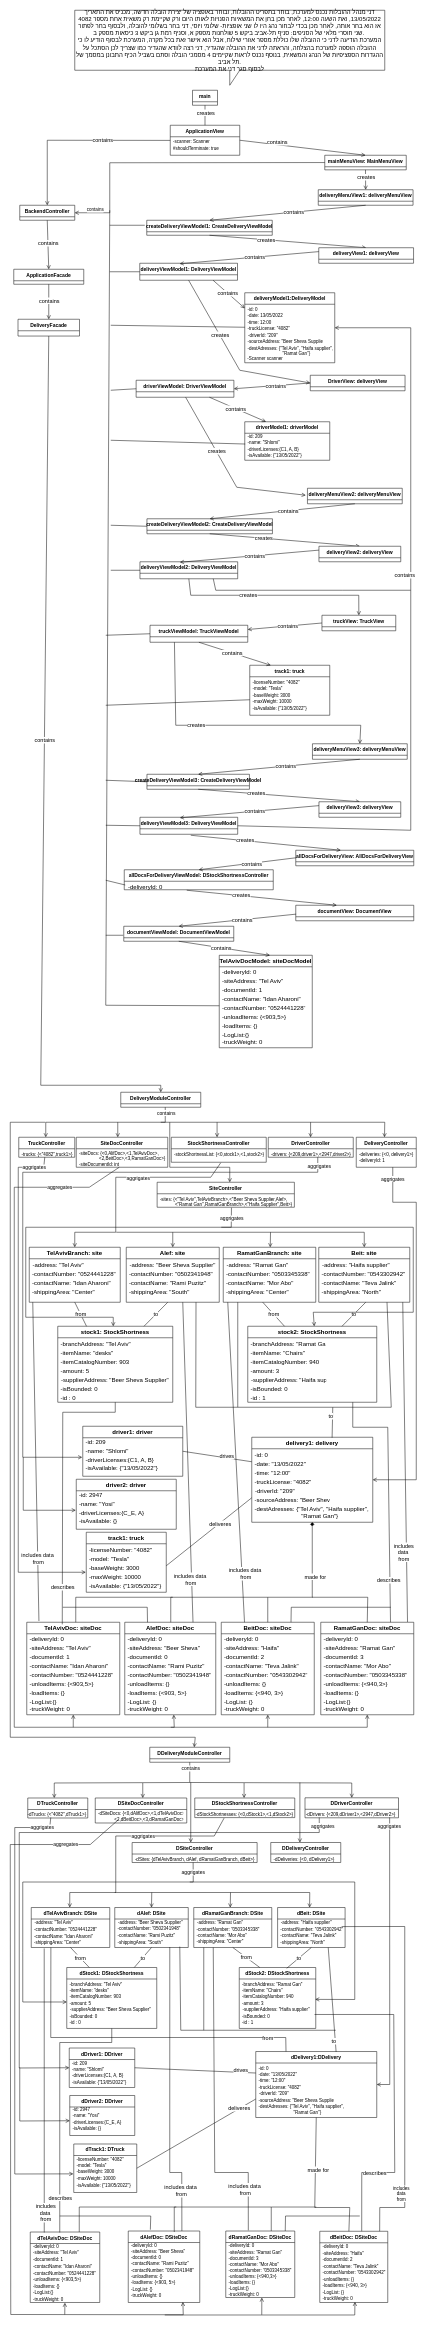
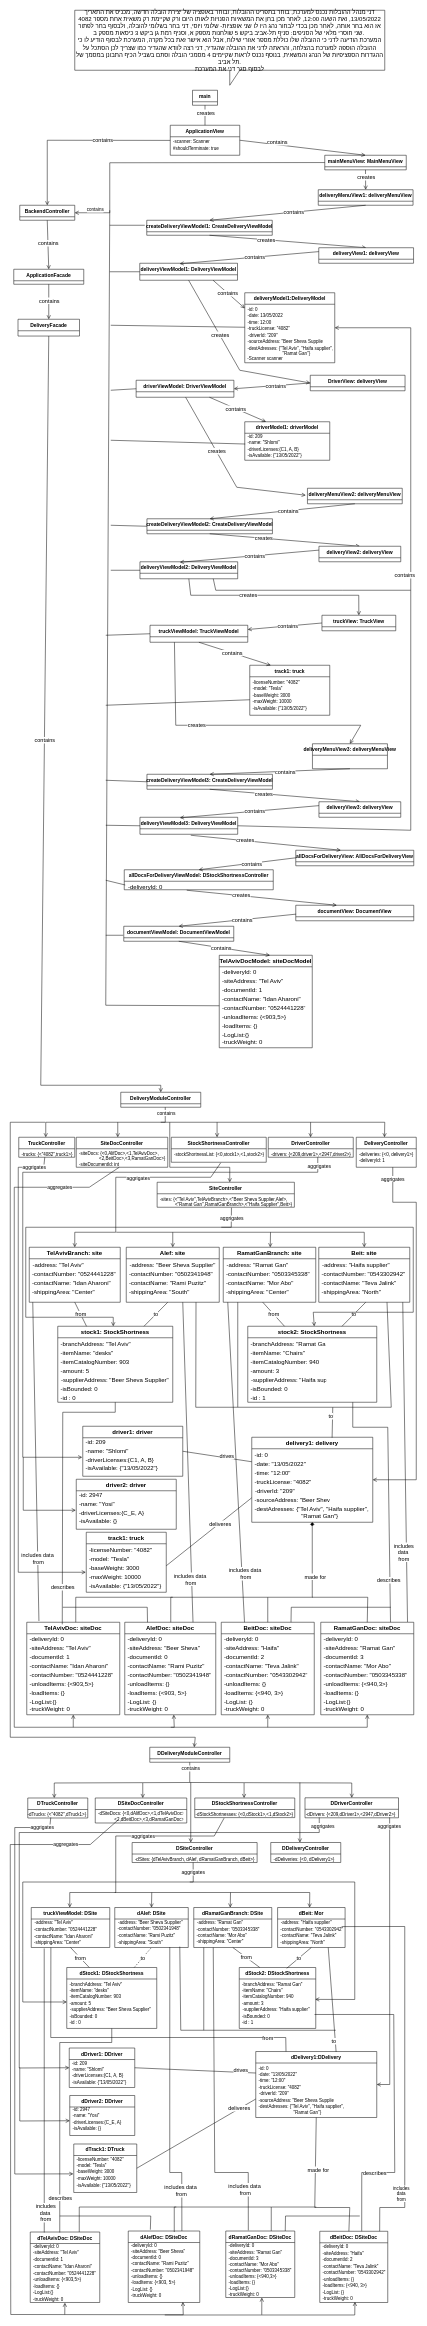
- <mxCell id="433" value="deliveryMenuView3: deliveryMenuView" style="swimlane;fontSize=10;startSize=23;" vertex="1" parent="1"><mxGeometry x="624.38" y="1487" width="189.62" height="31.04" as="geometry" /></mxCell>
+ <mxCell id="433" value="deliveryMenuView3: deliveryMenuView" style="swimlane;fontSize=10;startSize=23;" vertex="1" parent="1"><mxGeometry x="624.38" y="1487" width="150" height="50" as="geometry" /></mxCell>
- <mxCell id="434" value="createDeliveryViewModel3: CreateDeliveryViewModel" style="swimlane;fontSize=10;" vertex="1" parent="1"><mxGeometry x="293.38" y="1548.04" width="205" height="30" as="geometry" /></mxCell>
+ <mxCell id="434" value="createDeliveryViewModel3: CreateDeliveryViewModel" style="swimlane;fontSize=10;" vertex="1" parent="1"><mxGeometry x="293.38" y="1548.04" width="251" height="30" as="geometry" /></mxCell>
- <mxCell id="202" value="dTelAvivBranch: DSite" style="swimlane;fontSize=10;" parent="1" vertex="1"><mxGeometry x="62" y="3814.56" width="157" height="79.91" as="geometry" /></mxCell>
+ <mxCell id="202" value="truckViewModel: DSite" style="swimlane;fontSize=10;" parent="1" vertex="1"><mxGeometry x="62" y="3814.56" width="157" height="79.91" as="geometry" /></mxCell>
- <mxCell id="231" value="dBeit: DSite" style="swimlane;fontSize=10;" parent="1" vertex="1"><mxGeometry x="554.69" y="3814.56" width="135" height="79.91" as="geometry" /></mxCell>
+ <mxCell id="231" value="dBeit: Mor" style="swimlane;fontSize=10;" parent="1" vertex="1"><mxGeometry x="554.69" y="3814.56" width="135" height="79.91" as="geometry" /></mxCell>
- <mxCell id="278" value="to" style="endArrow=none;html=1;rounded=0;exitX=0.75;exitY=0;exitDx=0;exitDy=0;entryX=0.5;entryY=1;entryDx=0;entryDy=0;" parent="1" source="218" target="236" edge="1"><mxGeometry width="50" height="50" relative="1" as="geometry"><mxPoint x="189.5" y="3982.56" as="sourcePoint" /><mxPoint x="342" y="3924.56" as="targetPoint" /></mxGeometry></mxCell>
+ <mxCell id="278" value="to" style="endArrow=none;html=1;rounded=0;exitX=0.75;exitY=0;exitDx=0;exitDy=0;entryX=0.5;entryY=1;entryDx=0;entryDy=0;dashed=1;" parent="1" source="218" target="236" edge="1"><mxGeometry width="50" height="50" relative="1" as="geometry"><mxPoint x="189.5" y="3982.56" as="sourcePoint" /><mxPoint x="342" y="3924.56" as="targetPoint" /></mxGeometry></mxCell>
